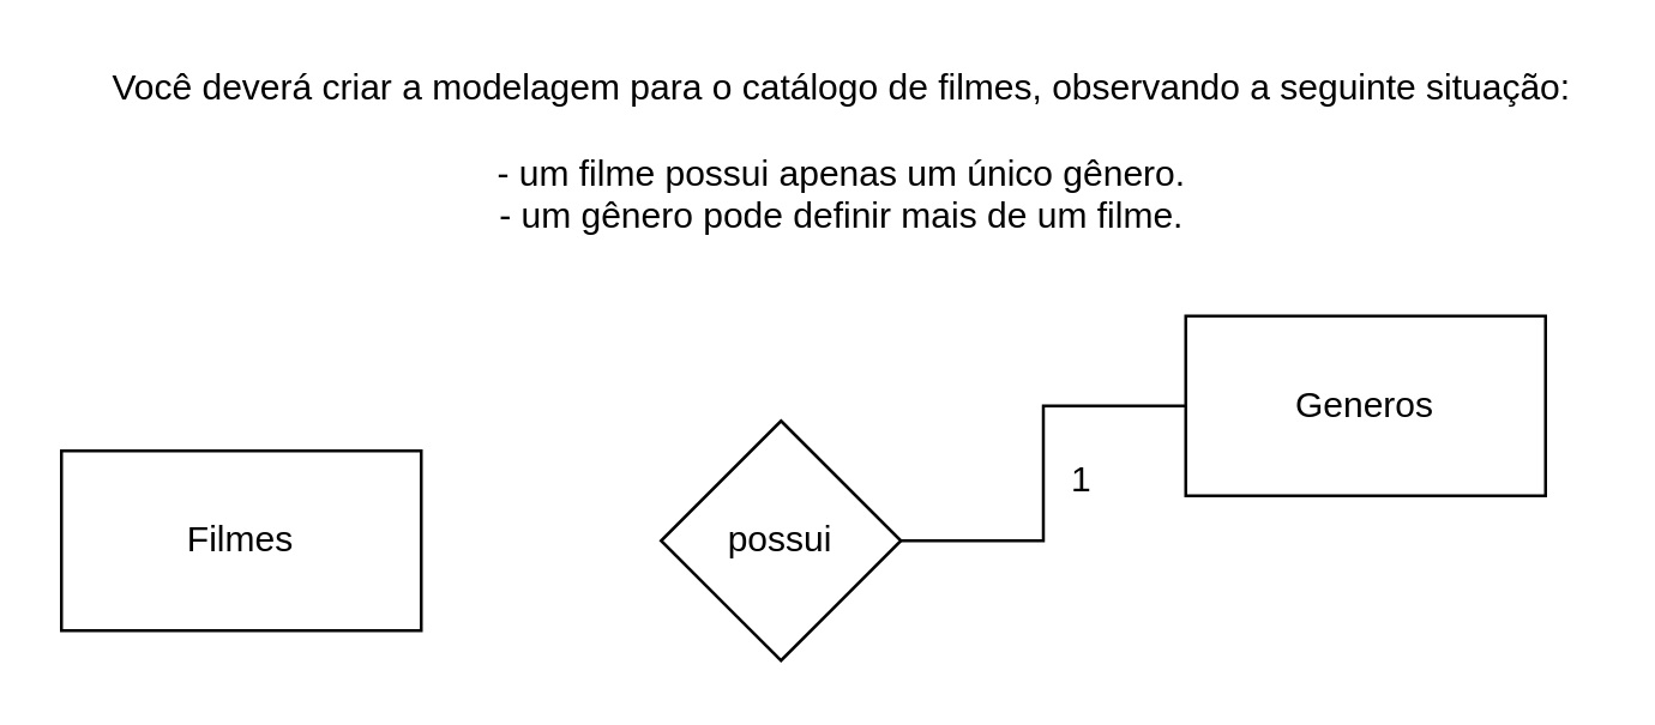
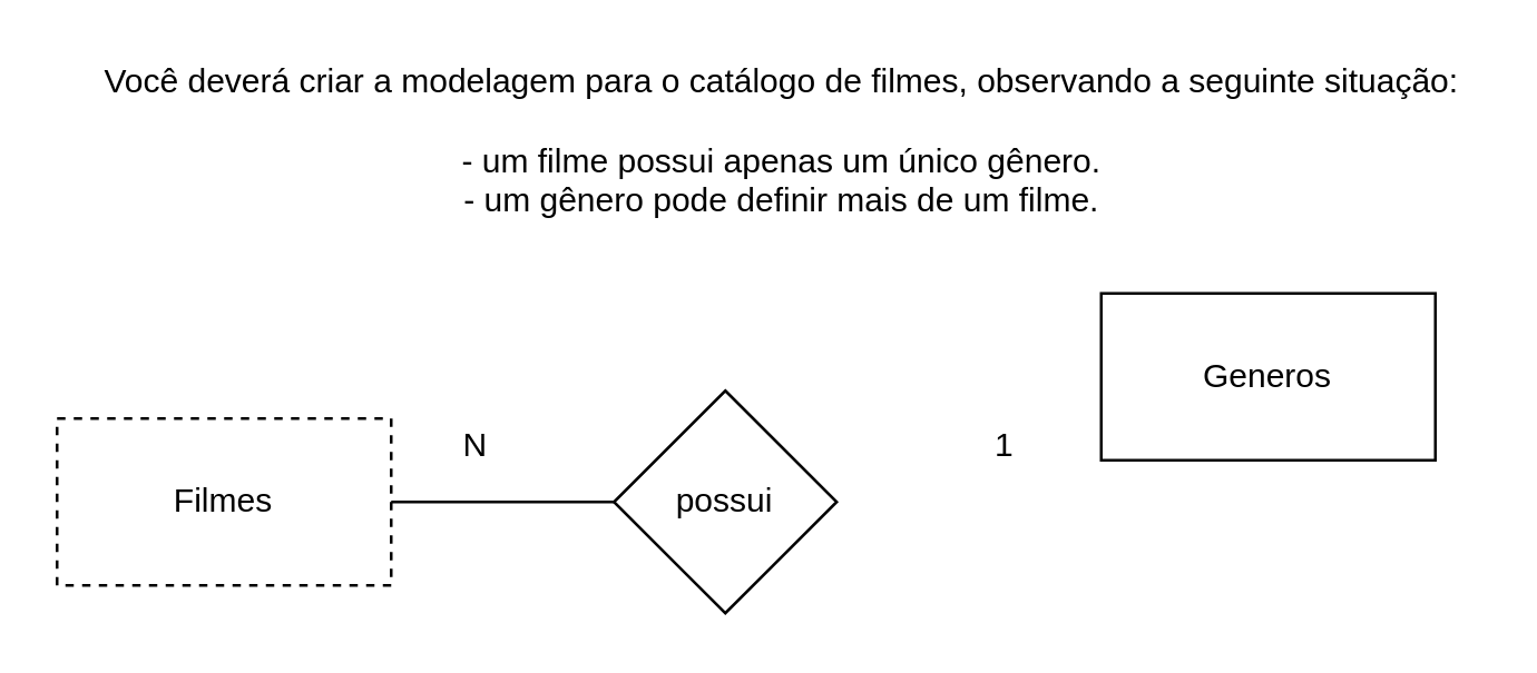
- <mxCell id="5" value="" style="edgeStyle=orthogonalEdgeStyle;rounded=0;orthogonalLoop=1;jettySize=auto;html=1;startArrow=none;startFill=0;endArrow=none;endFill=0;" parent="1" source="6" target="4" edge="1"><mxGeometry relative="1" as="geometry" /></mxCell>
+ <mxCell id="5" value="" style="edgeStyle=orthogonalEdgeStyle;rounded=0;orthogonalLoop=1;jettySize=auto;html=1;startArrow=none;startFill=0;endArrow=none;endFill=0;" parent="1" source="6" target="3" edge="1"><mxGeometry relative="1" as="geometry" /></mxCell>
+ <mxCell id="8" value="N" style="text;html=1;align=center;verticalAlign=middle;resizable=0;points=[];autosize=1;" parent="1" vertex="1"><mxGeometry x="160" y="150" width="20" height="20" as="geometry" /></mxCell>
- <mxCell id="3" value="Filmes" style="rounded=0;whiteSpace=wrap;html=1;" parent="1" vertex="1"><mxGeometry x="20" y="150" width="120" height="60" as="geometry" /></mxCell>
+ <mxCell id="3" value="Filmes" style="rounded=0;whiteSpace=wrap;html=1;dashed=1;" parent="1" vertex="1"><mxGeometry x="20" y="150" width="120" height="60" as="geometry" /></mxCell>
